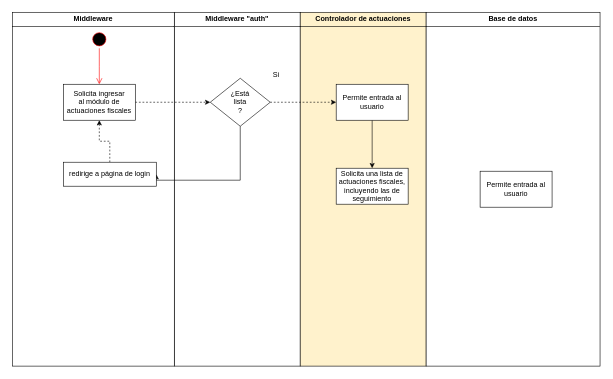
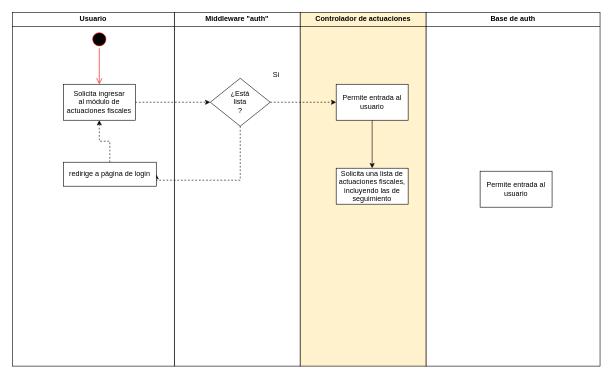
- <mxCell id="4" value="&lt;p style=&quot;margin:0px;margin-top:4px;text-align:center;&quot;&gt;&lt;b&gt;Middleware&lt;/b&gt;&lt;/p&gt;&lt;hr size=&quot;1&quot; style=&quot;border-style:solid;&quot;&gt;&lt;div style=&quot;height:2px;&quot;&gt;&lt;/div&gt;" style="verticalAlign=top;align=left;overflow=fill;html=1;whiteSpace=wrap;" parent="1" vertex="1"><mxGeometry x="20" y="20" width="270" height="590" as="geometry" /></mxCell>
+ <mxCell id="4" value="&lt;p style=&quot;margin:0px;margin-top:4px;text-align:center;&quot;&gt;&lt;b&gt;Usuario&lt;/b&gt;&lt;/p&gt;&lt;hr size=&quot;1&quot; style=&quot;border-style:solid;&quot;&gt;&lt;div style=&quot;height:2px;&quot;&gt;&lt;/div&gt;" style="verticalAlign=top;align=left;overflow=fill;html=1;whiteSpace=wrap;" parent="1" vertex="1"><mxGeometry x="20" y="20" width="270" height="590" as="geometry" /></mxCell>
- <mxCell id="7" value="&lt;p style=&quot;margin:0px;margin-top:4px;text-align:center;&quot;&gt;&lt;b&gt;Base de datos&lt;/b&gt;&lt;/p&gt;&lt;hr size=&quot;1&quot; style=&quot;border-style:solid;&quot;&gt;&lt;div style=&quot;height:2px;&quot;&gt;&lt;/div&gt;" style="verticalAlign=top;align=left;overflow=fill;html=1;whiteSpace=wrap;" parent="1" vertex="1"><mxGeometry x="710" y="20" width="290" height="590" as="geometry" /></mxCell>
+ <mxCell id="7" value="&lt;p style=&quot;margin:0px;margin-top:4px;text-align:center;&quot;&gt;&lt;b&gt;Base de auth&lt;/b&gt;&lt;/p&gt;&lt;hr size=&quot;1&quot; style=&quot;border-style:solid;&quot;&gt;&lt;div style=&quot;height:2px;&quot;&gt;&lt;/div&gt;" style="verticalAlign=top;align=left;overflow=fill;html=1;whiteSpace=wrap;" parent="1" vertex="1"><mxGeometry x="710" y="20" width="290" height="590" as="geometry" /></mxCell>
- <mxCell id="10" style="edgeStyle=orthogonalEdgeStyle;rounded=0;orthogonalLoop=1;jettySize=auto;html=1;entryX=1;entryY=0.5;entryDx=0;entryDy=0;dashed=0;" edge="1" parent="1" source="12" target="14"><mxGeometry relative="1" as="geometry"><Array as="points"><mxPoint x="400" y="300" /></Array></mxGeometry></mxCell>
+ <mxCell id="10" style="edgeStyle=orthogonalEdgeStyle;rounded=0;orthogonalLoop=1;jettySize=auto;html=1;entryX=1;entryY=0.5;entryDx=0;entryDy=0;dashed=1;" edge="1" parent="1" source="12" target="14"><mxGeometry relative="1" as="geometry"><Array as="points"><mxPoint x="400" y="300" /></Array></mxGeometry></mxCell>
